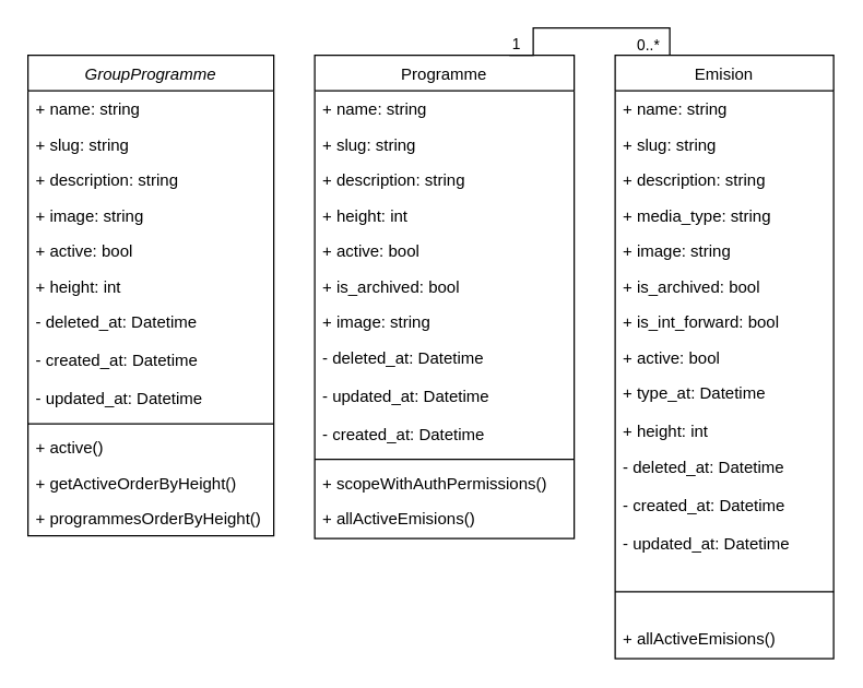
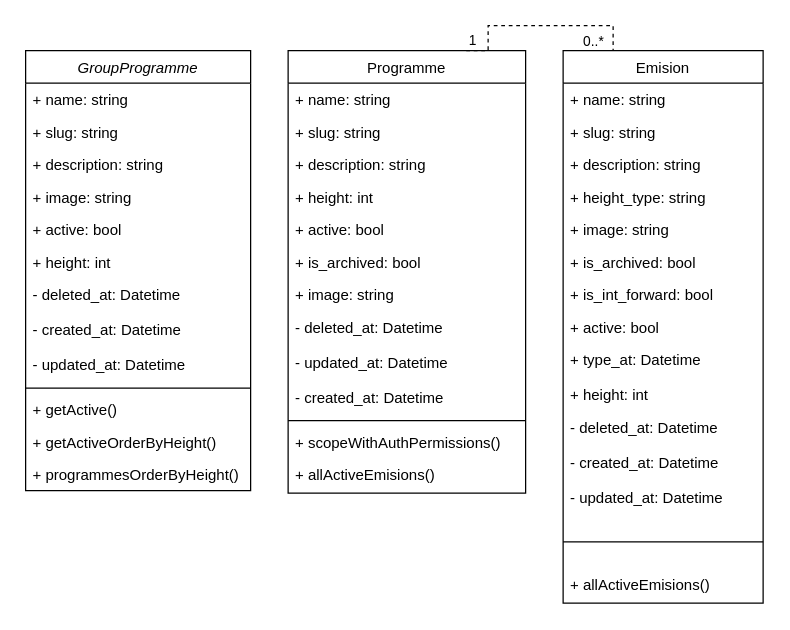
- <mxCell id="46" value="" style="endArrow=none;html=1;edgeStyle=orthogonalEdgeStyle;rounded=0;exitX=0.75;exitY=0;exitDx=0;exitDy=0;entryX=0.25;entryY=0;entryDx=0;entryDy=0;" edge="1" parent="1" source="16" target="30"><mxGeometry relative="1" as="geometry"><mxPoint x="390" y="30" as="sourcePoint" /><mxPoint x="540" y="-10" as="targetPoint" /><Array as="points"><mxPoint x="390" y="40" /><mxPoint x="390" y="20" /><mxPoint x="490" y="20" /></Array></mxGeometry></mxCell>
+ <mxCell id="46" value="" style="endArrow=none;html=1;edgeStyle=orthogonalEdgeStyle;rounded=0;exitX=0.75;exitY=0;exitDx=0;exitDy=0;entryX=0.25;entryY=0;entryDx=0;entryDy=0;dashed=1;" edge="1" parent="1" source="16" target="30"><mxGeometry relative="1" as="geometry"><mxPoint x="390" y="30" as="sourcePoint" /><mxPoint x="540" y="-10" as="targetPoint" /><Array as="points"><mxPoint x="390" y="40" /><mxPoint x="390" y="20" /><mxPoint x="490" y="20" /></Array></mxGeometry></mxCell>
- <mxCell id="34" value="+ media_type: string" style="text;align=left;verticalAlign=top;spacingLeft=4;spacingRight=4;overflow=hidden;rotatable=0;points=[[0,0.5],[1,0.5]];portConstraint=eastwest;rounded=0;shadow=0;html=0;" vertex="1" parent="30"><mxGeometry y="104" width="160" height="26" as="geometry" /></mxCell>
+ <mxCell id="34" value="+ height_type: string" style="text;align=left;verticalAlign=top;spacingLeft=4;spacingRight=4;overflow=hidden;rotatable=0;points=[[0,0.5],[1,0.5]];portConstraint=eastwest;rounded=0;shadow=0;html=0;" vertex="1" parent="30"><mxGeometry y="104" width="160" height="26" as="geometry" /></mxCell>
- <mxCell id="13" value="+ active()&#10;" style="text;align=left;verticalAlign=top;spacingLeft=4;spacingRight=4;overflow=hidden;rotatable=0;points=[[0,0.5],[1,0.5]];portConstraint=eastwest;" parent="2" vertex="1"><mxGeometry y="274" width="180" height="26" as="geometry" /></mxCell>
+ <mxCell id="13" value="+ getActive()&#10;" style="text;align=left;verticalAlign=top;spacingLeft=4;spacingRight=4;overflow=hidden;rotatable=0;points=[[0,0.5],[1,0.5]];portConstraint=eastwest;" parent="2" vertex="1"><mxGeometry y="274" width="180" height="26" as="geometry" /></mxCell>
